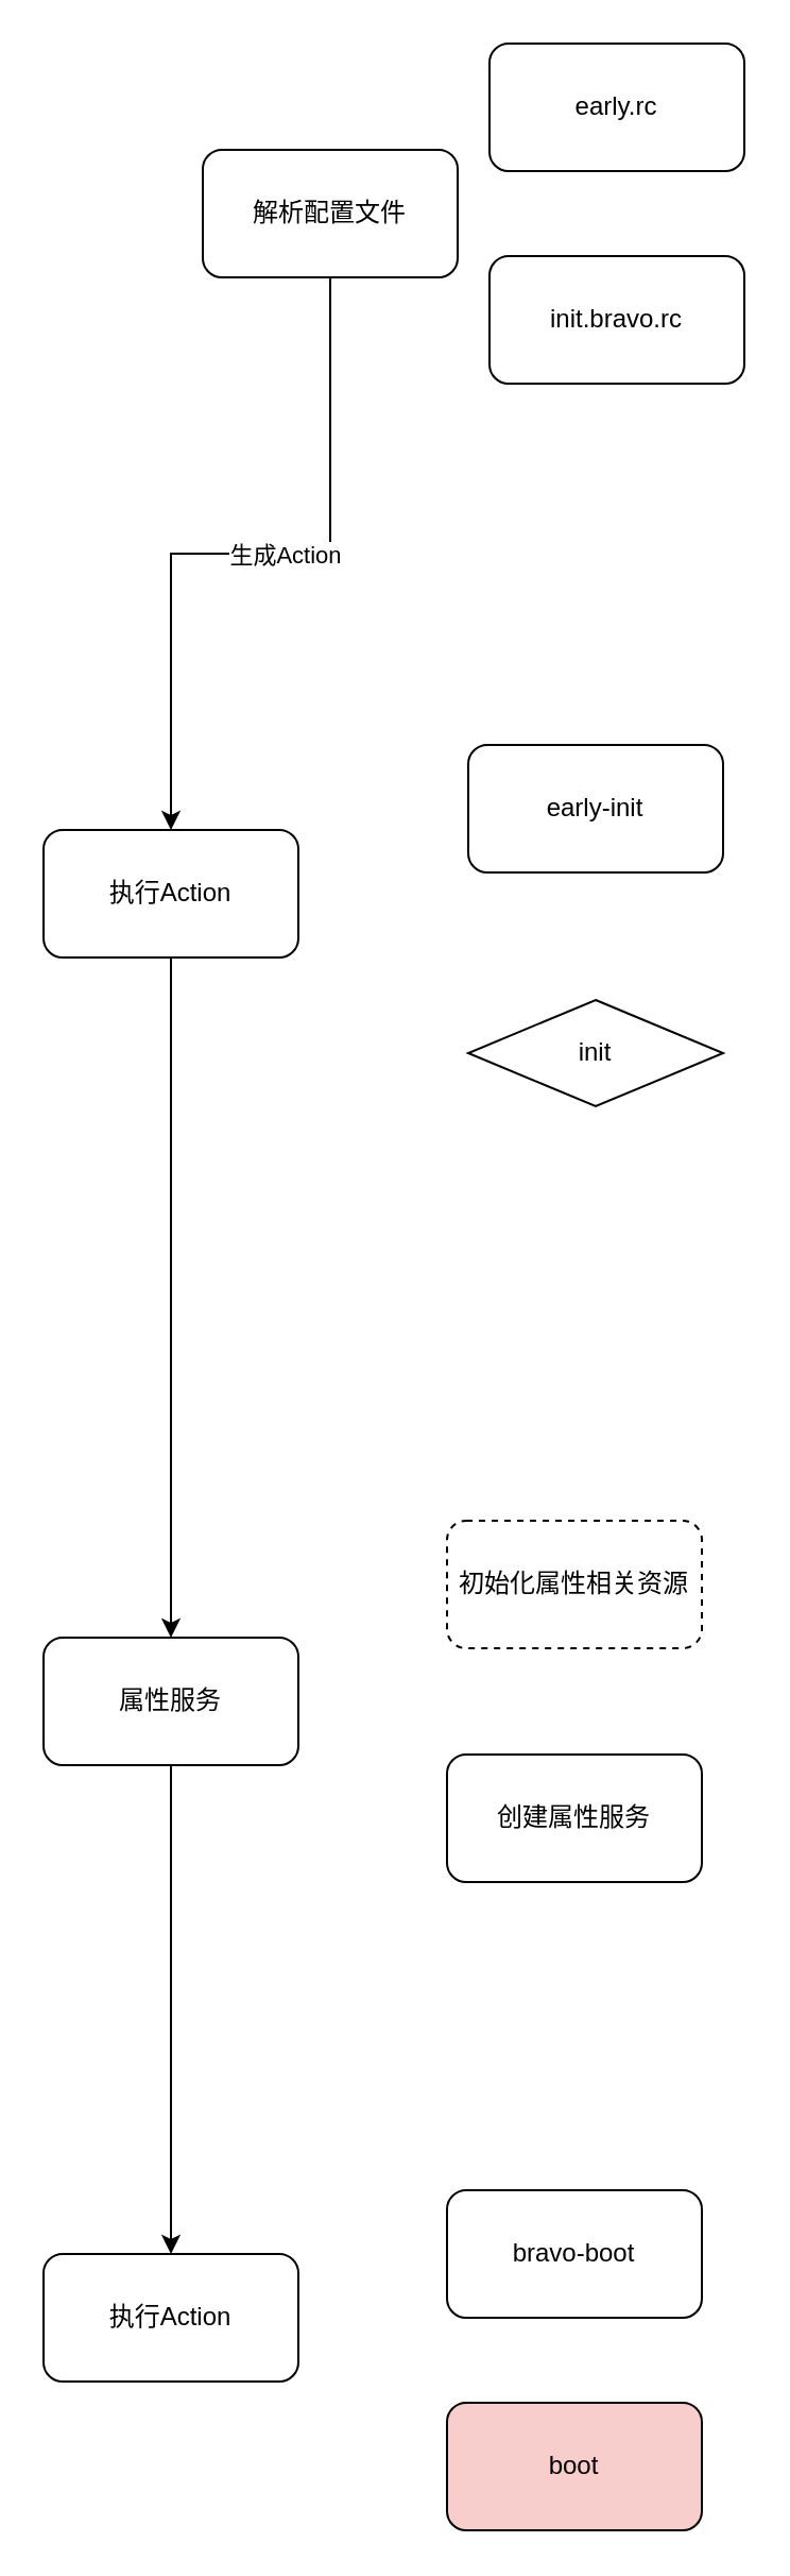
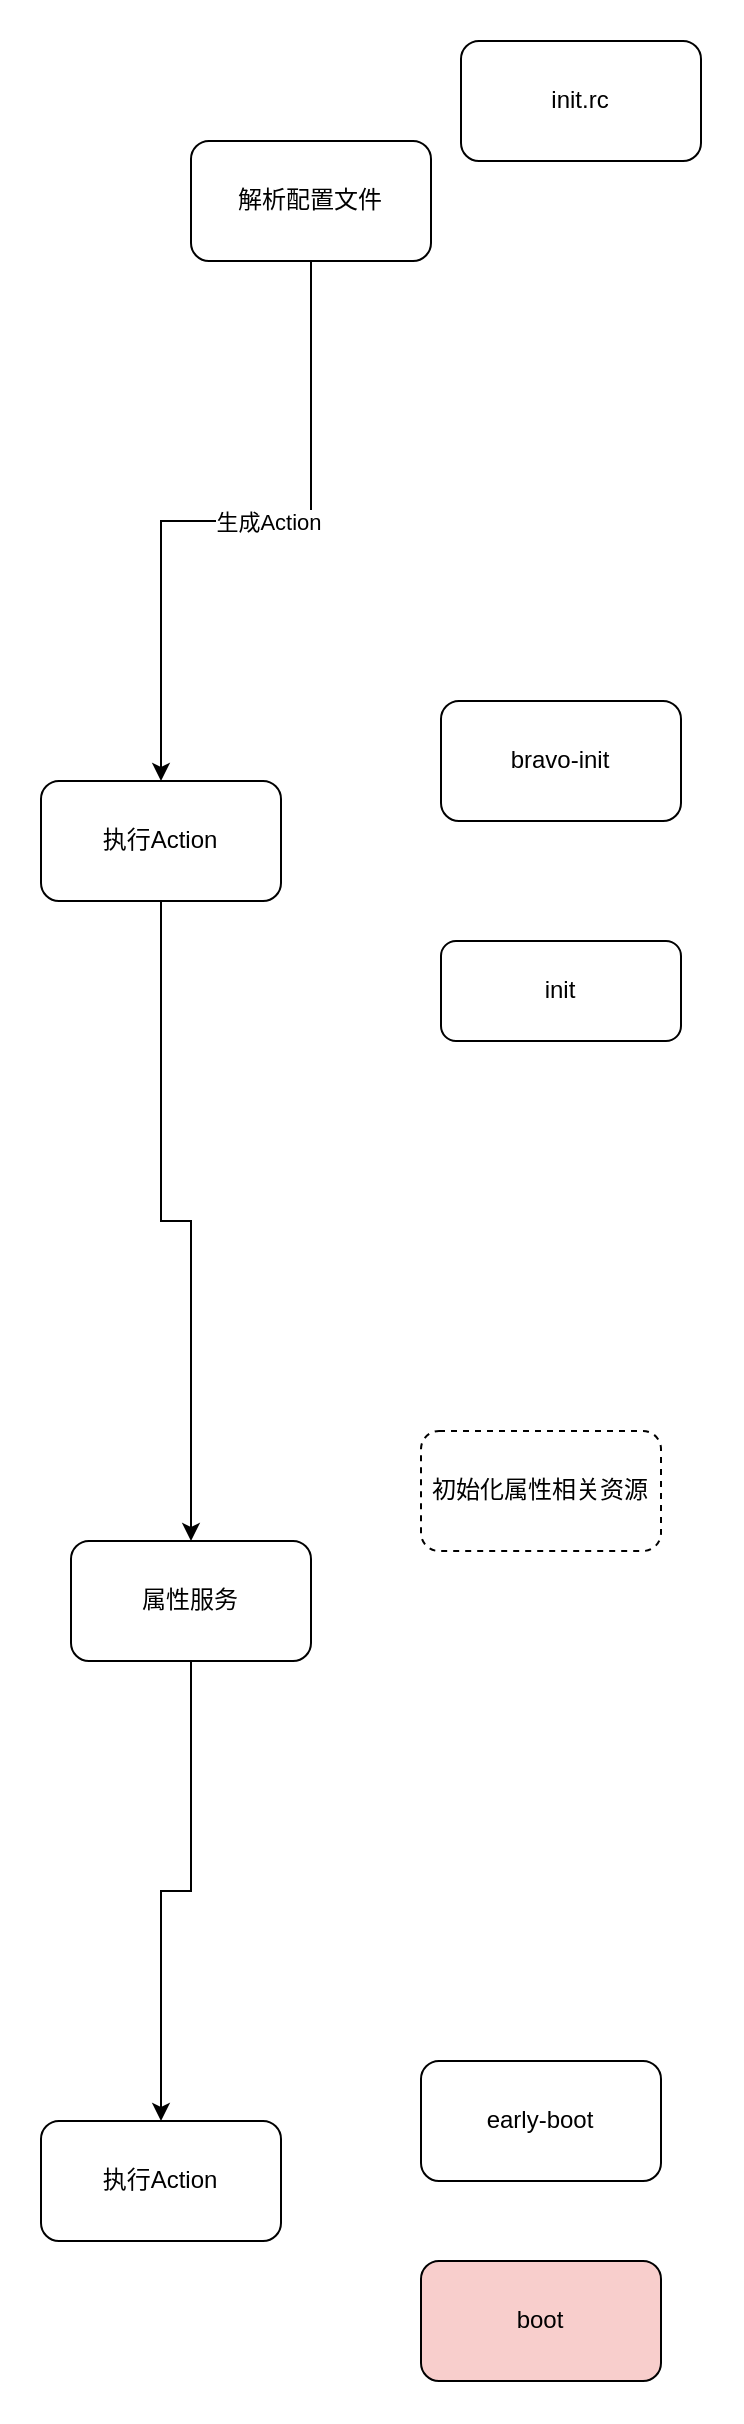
- <mxCell id="16" value="early.rc" style="rounded=1;whiteSpace=wrap;html=1;" vertex="1" parent="1"><mxGeometry x="230" y="20" width="120" height="60" as="geometry" /></mxCell>
+ <mxCell id="16" value="init.rc" style="rounded=1;whiteSpace=wrap;html=1;" vertex="1" parent="1"><mxGeometry x="230" y="20" width="120" height="60" as="geometry" /></mxCell>
- <mxCell id="17" value="init.bravo.rc" style="rounded=1;whiteSpace=wrap;html=1;" vertex="1" parent="1"><mxGeometry x="230" y="120" width="120" height="60" as="geometry" /></mxCell>
- <mxCell id="7" value="early-init" style="rounded=1;whiteSpace=wrap;html=1;" vertex="1" parent="1"><mxGeometry x="220" y="350" width="120" height="60" as="geometry" /></mxCell>
+ <mxCell id="7" value="bravo-init" style="rounded=1;whiteSpace=wrap;html=1;" vertex="1" parent="1"><mxGeometry x="220" y="350" width="120" height="60" as="geometry" /></mxCell>
- <mxCell id="8" value="init" style="rhombus;whiteSpace=wrap;html=1;" vertex="1" parent="1"><mxGeometry x="220" y="470" width="120" height="50" as="geometry" /></mxCell>
+ <mxCell id="8" value="init" style="rounded=1;whiteSpace=wrap;html=1;" vertex="1" parent="1"><mxGeometry x="220" y="470" width="120" height="50" as="geometry" /></mxCell>
- <mxCell id="12" value="属性服务" style="rounded=1;whiteSpace=wrap;html=1;" vertex="1" parent="1"><mxGeometry x="20" y="770" width="120" height="60" as="geometry" /></mxCell>
+ <mxCell id="12" value="属性服务" style="rounded=1;whiteSpace=wrap;html=1;" vertex="1" parent="1"><mxGeometry x="35" y="770" width="120" height="60" as="geometry" /></mxCell>
- <mxCell id="14" value="创建属性服务" style="rounded=1;whiteSpace=wrap;html=1;" vertex="1" parent="1"><mxGeometry x="210" y="825" width="120" height="60" as="geometry" /></mxCell>
- <mxCell id="9" value="bravo-boot" style="rounded=1;whiteSpace=wrap;html=1;" vertex="1" parent="1"><mxGeometry x="210" y="1030" width="120" height="60" as="geometry" /></mxCell>
+ <mxCell id="9" value="early-boot" style="rounded=1;whiteSpace=wrap;html=1;" vertex="1" parent="1"><mxGeometry x="210" y="1030" width="120" height="60" as="geometry" /></mxCell>
